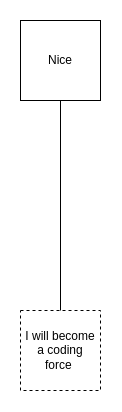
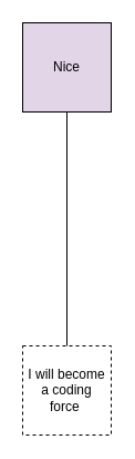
- <mxCell id="2" value="Nice" style="whiteSpace=wrap;html=1;aspect=fixed;" vertex="1" parent="1"><mxGeometry x="20" y="20" width="80" height="80" as="geometry" /></mxCell>
+ <mxCell id="2" value="Nice" style="whiteSpace=wrap;html=1;aspect=fixed;fillColor=#e1d5e7;" vertex="1" parent="1"><mxGeometry x="20" y="20" width="80" height="80" as="geometry" /></mxCell>
